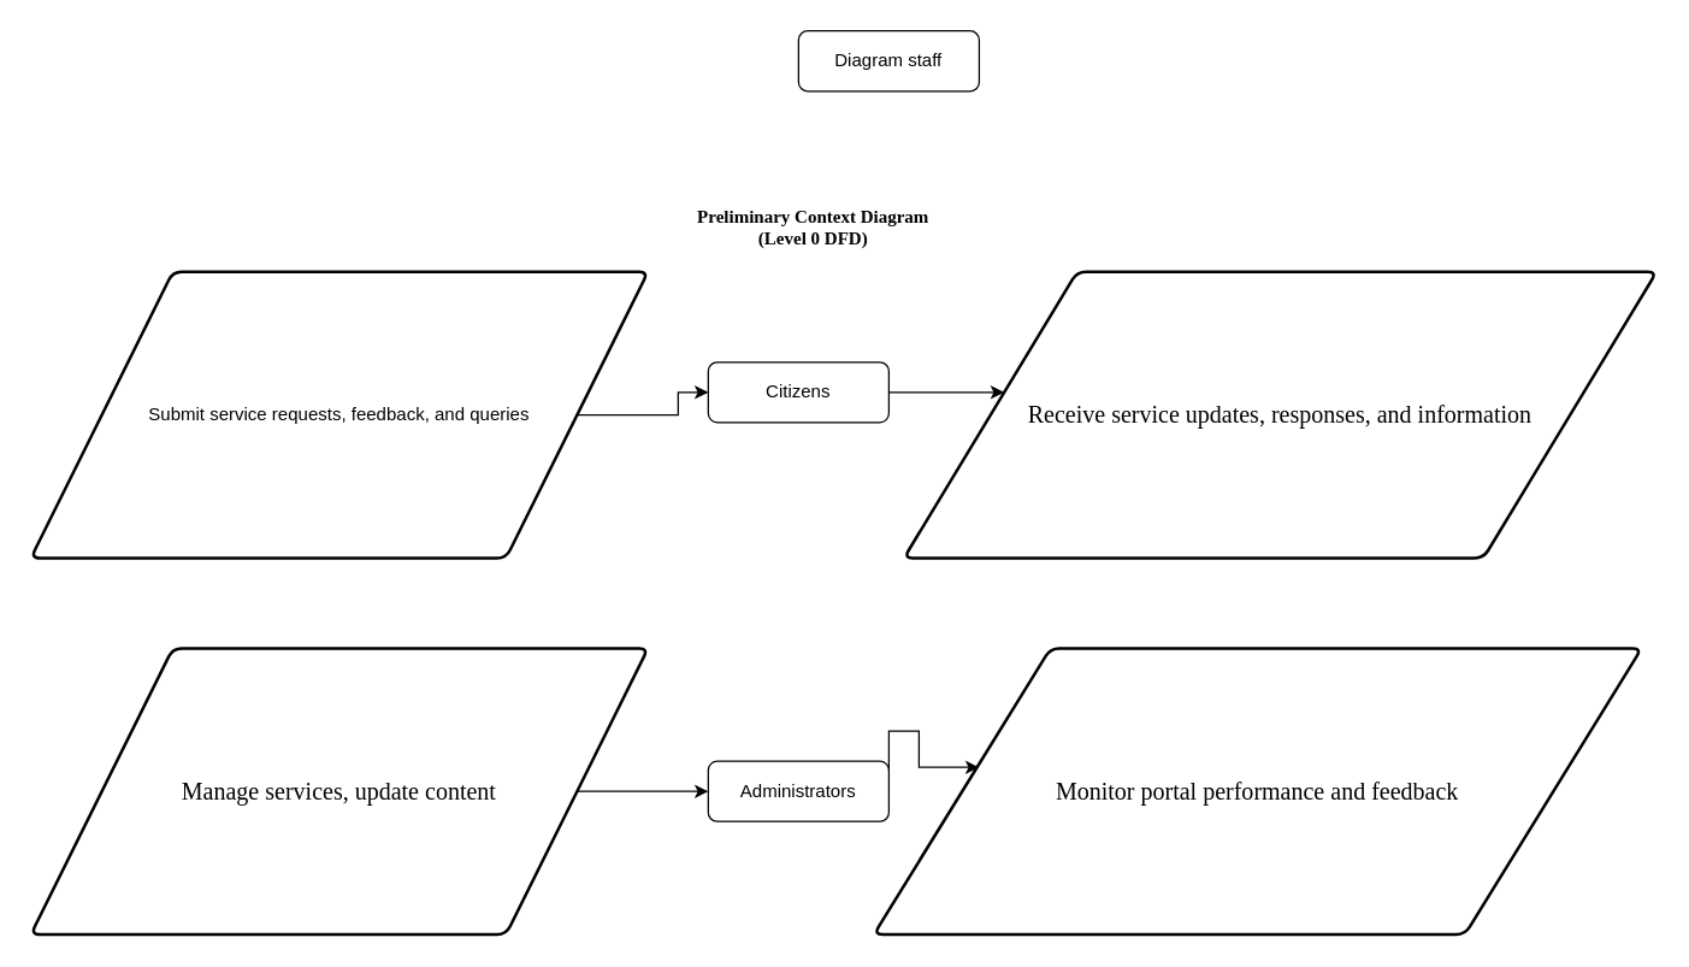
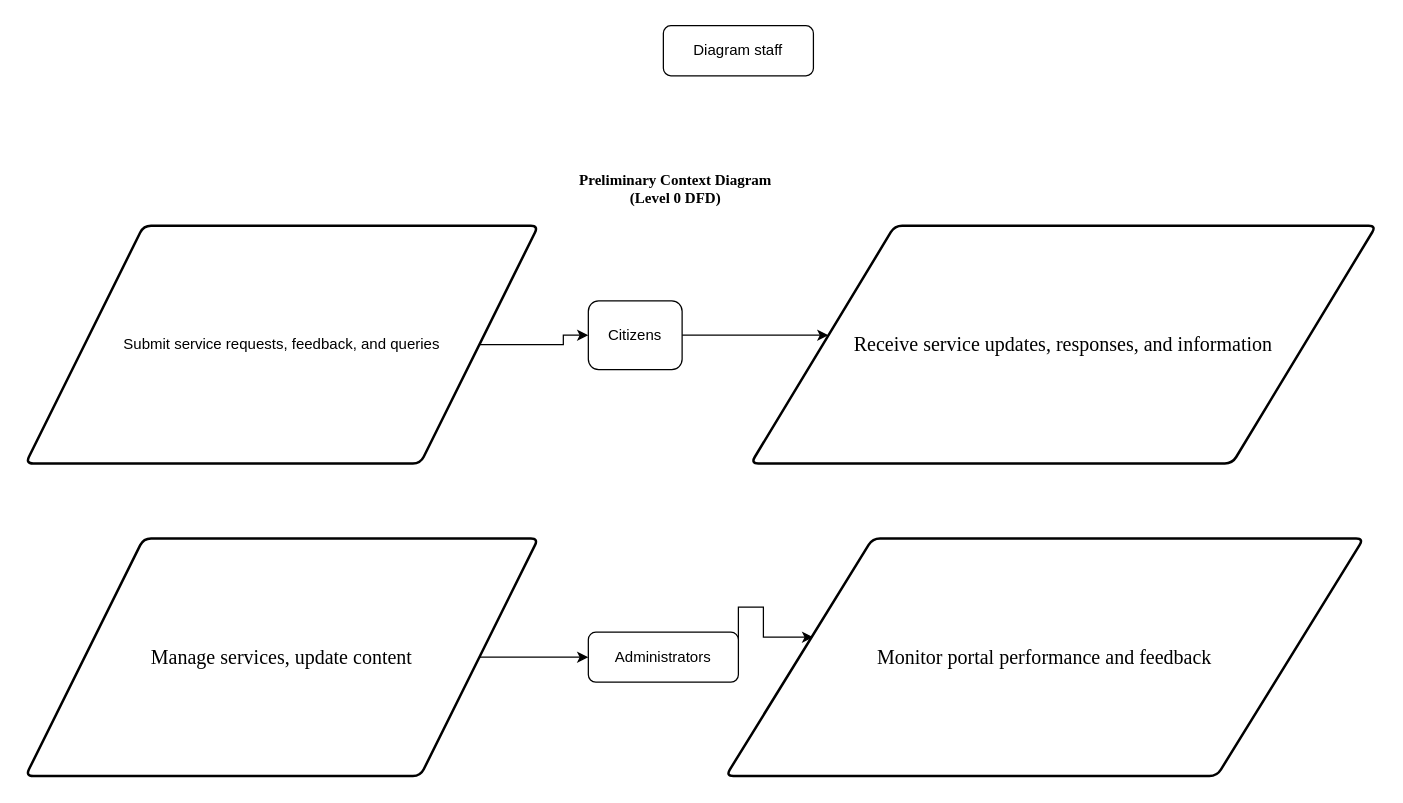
- <mxCell id="3" value="Citizens" style="rounded=1;whiteSpace=wrap;html=1;fontSize=12;glass=0;strokeWidth=1;shadow=0;" parent="1" vertex="1"><mxGeometry x="470" y="240" width="120" height="40" as="geometry" /></mxCell>
+ <mxCell id="3" value="Citizens" style="rounded=1;whiteSpace=wrap;html=1;fontSize=12;glass=0;strokeWidth=1;shadow=0;" parent="1" vertex="1"><mxGeometry x="470" y="240" width="75" height="55" as="geometry" /></mxCell>
